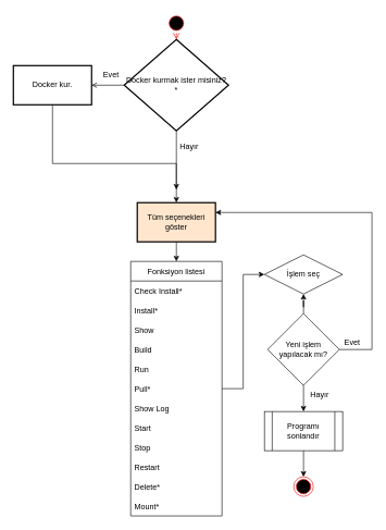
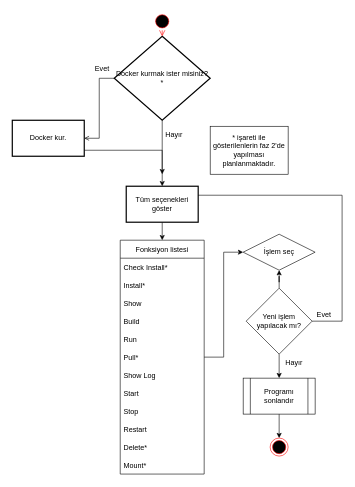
- <mxCell id="6" value="&lt;div&gt;Docker kur.&lt;/div&gt;" style="whiteSpace=wrap;html=1;strokeWidth=2;" parent="1" vertex="1"><mxGeometry x="20" y="100" width="120" height="60" as="geometry" /></mxCell>
+ <mxCell id="6" value="&lt;div&gt;Docker kur.&lt;/div&gt;" style="whiteSpace=wrap;html=1;strokeWidth=2;" parent="1" vertex="1"><mxGeometry x="20" y="200" width="120" height="60" as="geometry" /></mxCell>
+ <mxCell id="25" value="&lt;div&gt;* işareti ile gösterilenlerin faz 2'de yapılması planlanmaktadır.&lt;/div&gt;" style="rounded=0;whiteSpace=wrap;html=1;" parent="1" vertex="1"><mxGeometry x="350" y="210" width="130" height="80" as="geometry" /></mxCell>
- <mxCell id="28" style="edgeStyle=orthogonalEdgeStyle;rounded=0;orthogonalLoop=1;jettySize=auto;html=1;exitX=1;exitY=0.5;exitDx=0;exitDy=0;entryX=1;entryY=0.25;entryDx=0;entryDy=0;" edge="1" parent="1" source="30" target="8"><mxGeometry relative="1" as="geometry"><Array as="points"><mxPoint x="570" y="535" /><mxPoint x="570" y="325" /></Array></mxGeometry></mxCell>
+ <mxCell id="28" style="edgeStyle=orthogonalEdgeStyle;rounded=0;orthogonalLoop=1;jettySize=auto;html=1;exitX=1;exitY=0.5;exitDx=0;exitDy=0;entryX=1;entryY=0.25;entryDx=0;entryDy=0;endArrow=none;" edge="1" parent="1" source="30" target="8"><mxGeometry relative="1" as="geometry"><Array as="points"><mxPoint x="570" y="535" /><mxPoint x="570" y="325" /></Array></mxGeometry></mxCell>
- <mxCell id="8" value="Tüm seçenekleri göster" style="whiteSpace=wrap;html=1;strokeWidth=2;fillColor=#ffe6cc;" parent="1" vertex="1"><mxGeometry x="210" y="310" width="120" height="60" as="geometry" /></mxCell>
+ <mxCell id="8" value="Tüm seçenekleri göster" style="whiteSpace=wrap;html=1;strokeWidth=2;" parent="1" vertex="1"><mxGeometry x="210" y="310" width="120" height="60" as="geometry" /></mxCell>
